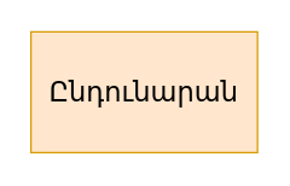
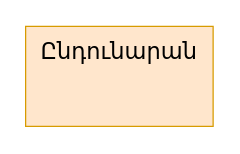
- <mxCell id="3" value="Ընդունարան" style="text;html=1;align=center;verticalAlign=middle;whiteSpace=wrap;rounded=0;fontSize=18;" vertex="1" parent="1"><mxGeometry x="25" y="53" width="140" height="15" as="geometry" /></mxCell>
+ <mxCell id="3" value="Ընդունարան" style="text;html=1;align=center;verticalAlign=middle;whiteSpace=wrap;rounded=0;fontSize=18;" vertex="1" parent="1"><mxGeometry x="25" y="33" width="140" height="15" as="geometry" /></mxCell>
